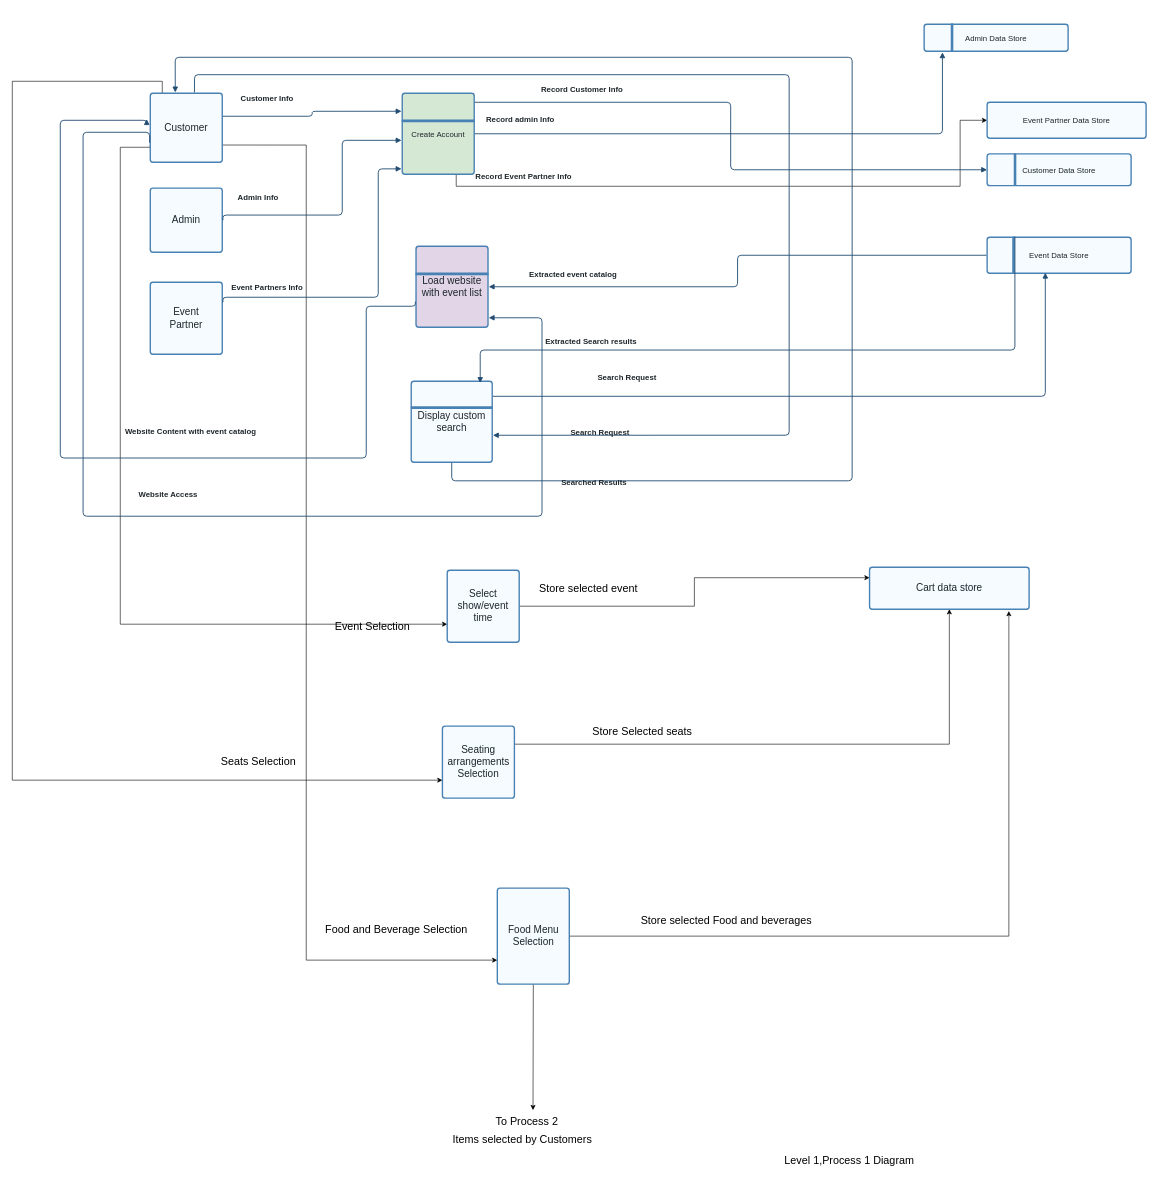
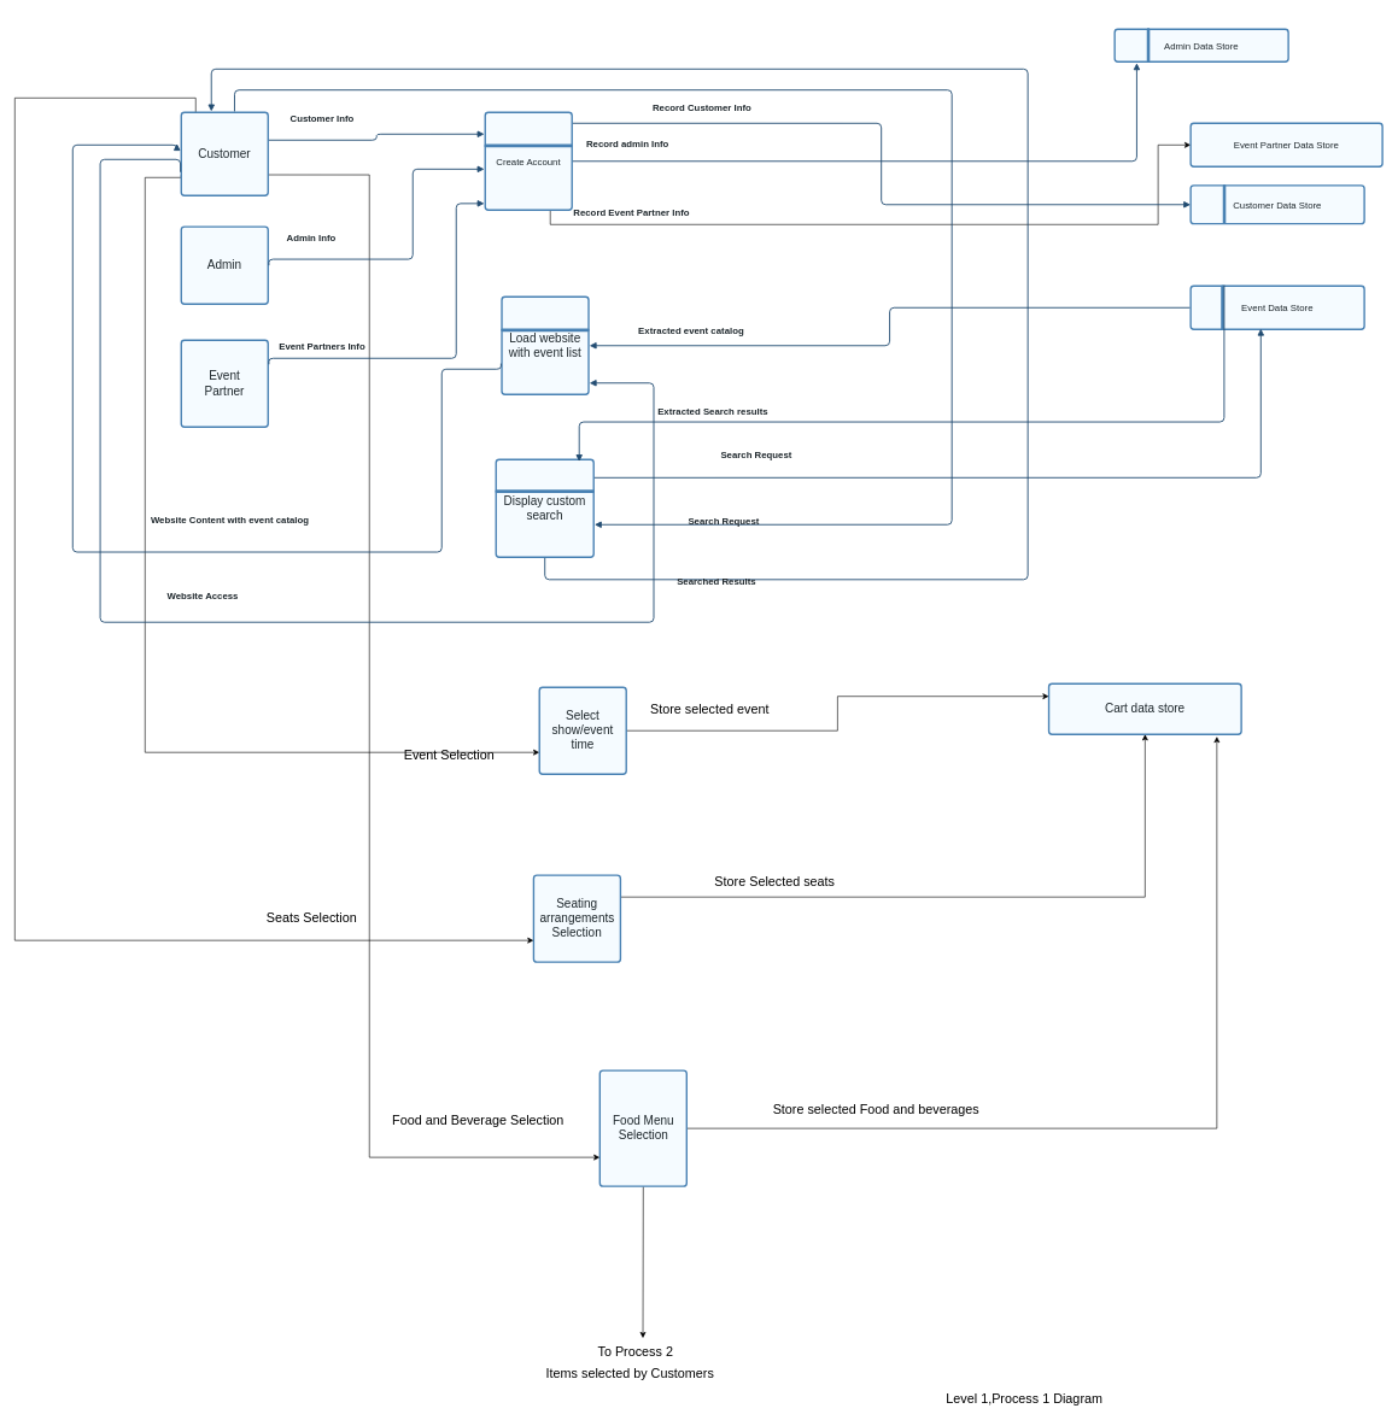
- <mxCell id="11" value="Create Account" style="html=1;overflow=block;blockSpacing=1;whiteSpace=wrap;fontSize=13;fontColor=#1d262b;spacing=9;strokeColor=#4881b3;strokeOpacity=100;rounded=1;absoluteArcSize=1;arcSize=9;fillColor=#d5e8d4;strokeWidth=2.3;" parent="1" vertex="1"><mxGeometry x="670" y="155" width="120" height="135" as="geometry" /></mxCell>
+ <mxCell id="11" value="Create Account" style="html=1;overflow=block;blockSpacing=1;whiteSpace=wrap;fontSize=13;fontColor=#1d262b;spacing=9;strokeColor=#4881b3;strokeOpacity=100;rounded=1;absoluteArcSize=1;arcSize=9;fillColor=#F5FBFF;strokeWidth=2.3;" parent="1" vertex="1"><mxGeometry x="670" y="155" width="120" height="135" as="geometry" /></mxCell>
- <mxCell id="8" value="Load website with event list" style="html=1;overflow=block;blockSpacing=1;whiteSpace=wrap;fontSize=16.7;fontColor=#1d262b;spacing=9;strokeColor=#4881b3;strokeOpacity=100;rounded=1;absoluteArcSize=1;arcSize=9;fillColor=#e1d5e7;strokeWidth=2.3;" parent="1" vertex="1"><mxGeometry x="693" y="410" width="120" height="135" as="geometry" /></mxCell>
+ <mxCell id="8" value="Load website with event list" style="html=1;overflow=block;blockSpacing=1;whiteSpace=wrap;fontSize=16.7;fontColor=#1d262b;spacing=9;strokeColor=#4881b3;strokeOpacity=100;rounded=1;absoluteArcSize=1;arcSize=9;fillColor=#F5FBFF;strokeWidth=2.3;" parent="1" vertex="1"><mxGeometry x="693" y="410" width="120" height="135" as="geometry" /></mxCell>
